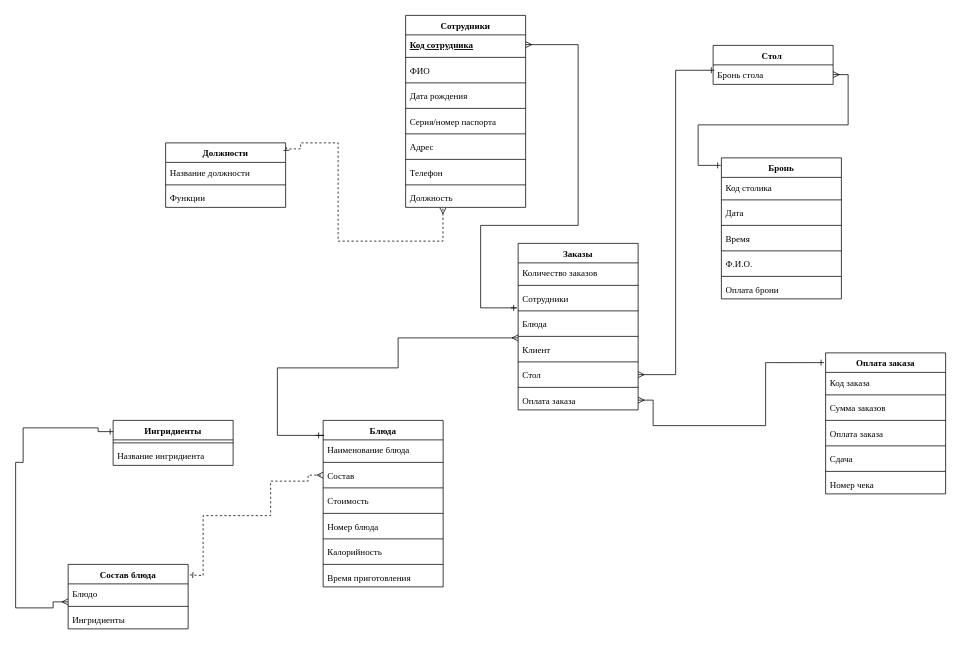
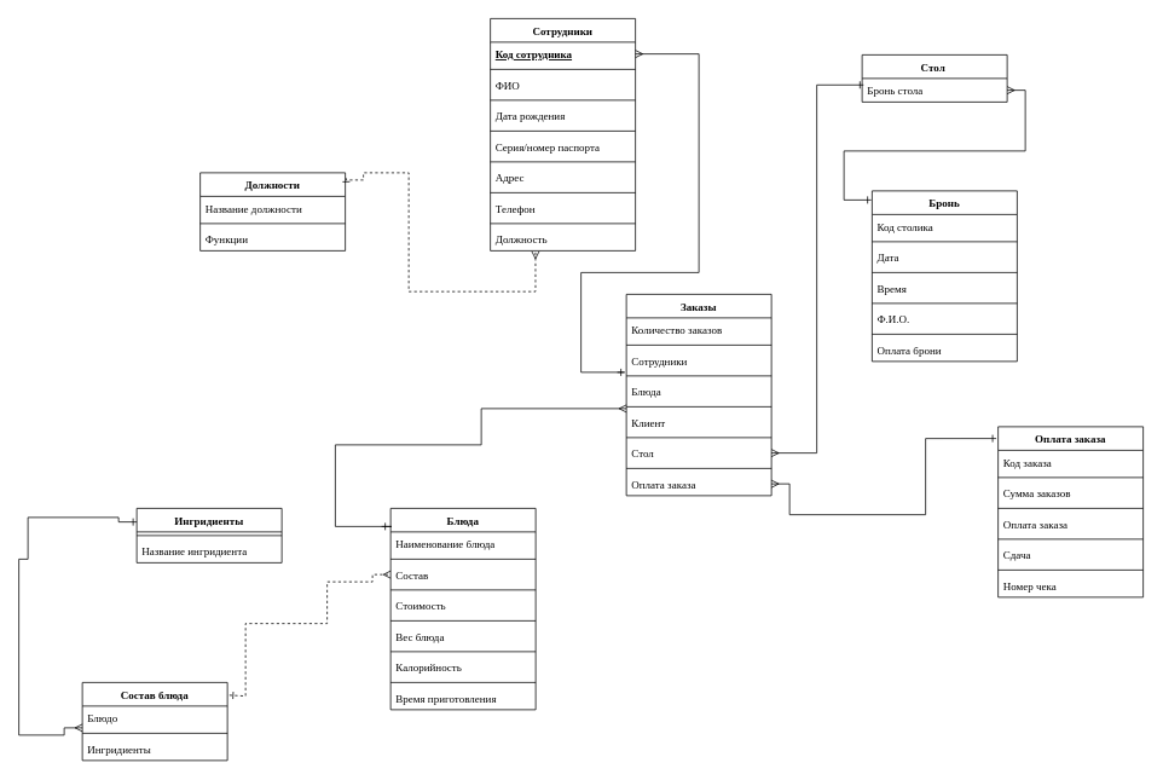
- <mxCell id="35" value="Номер блюда" style="text;strokeColor=none;fillColor=none;align=left;verticalAlign=top;spacingLeft=4;spacingRight=4;overflow=hidden;rotatable=0;points=[[0,0.5],[1,0.5]];portConstraint=eastwest;fontFamily=Verdana;" parent="28" vertex="1"><mxGeometry y="128" width="160" height="26" as="geometry" /></mxCell>
+ <mxCell id="35" value="Вес блюда" style="text;strokeColor=none;fillColor=none;align=left;verticalAlign=top;spacingLeft=4;spacingRight=4;overflow=hidden;rotatable=0;points=[[0,0.5],[1,0.5]];portConstraint=eastwest;fontFamily=Verdana;" parent="28" vertex="1"><mxGeometry y="128" width="160" height="26" as="geometry" /></mxCell>
